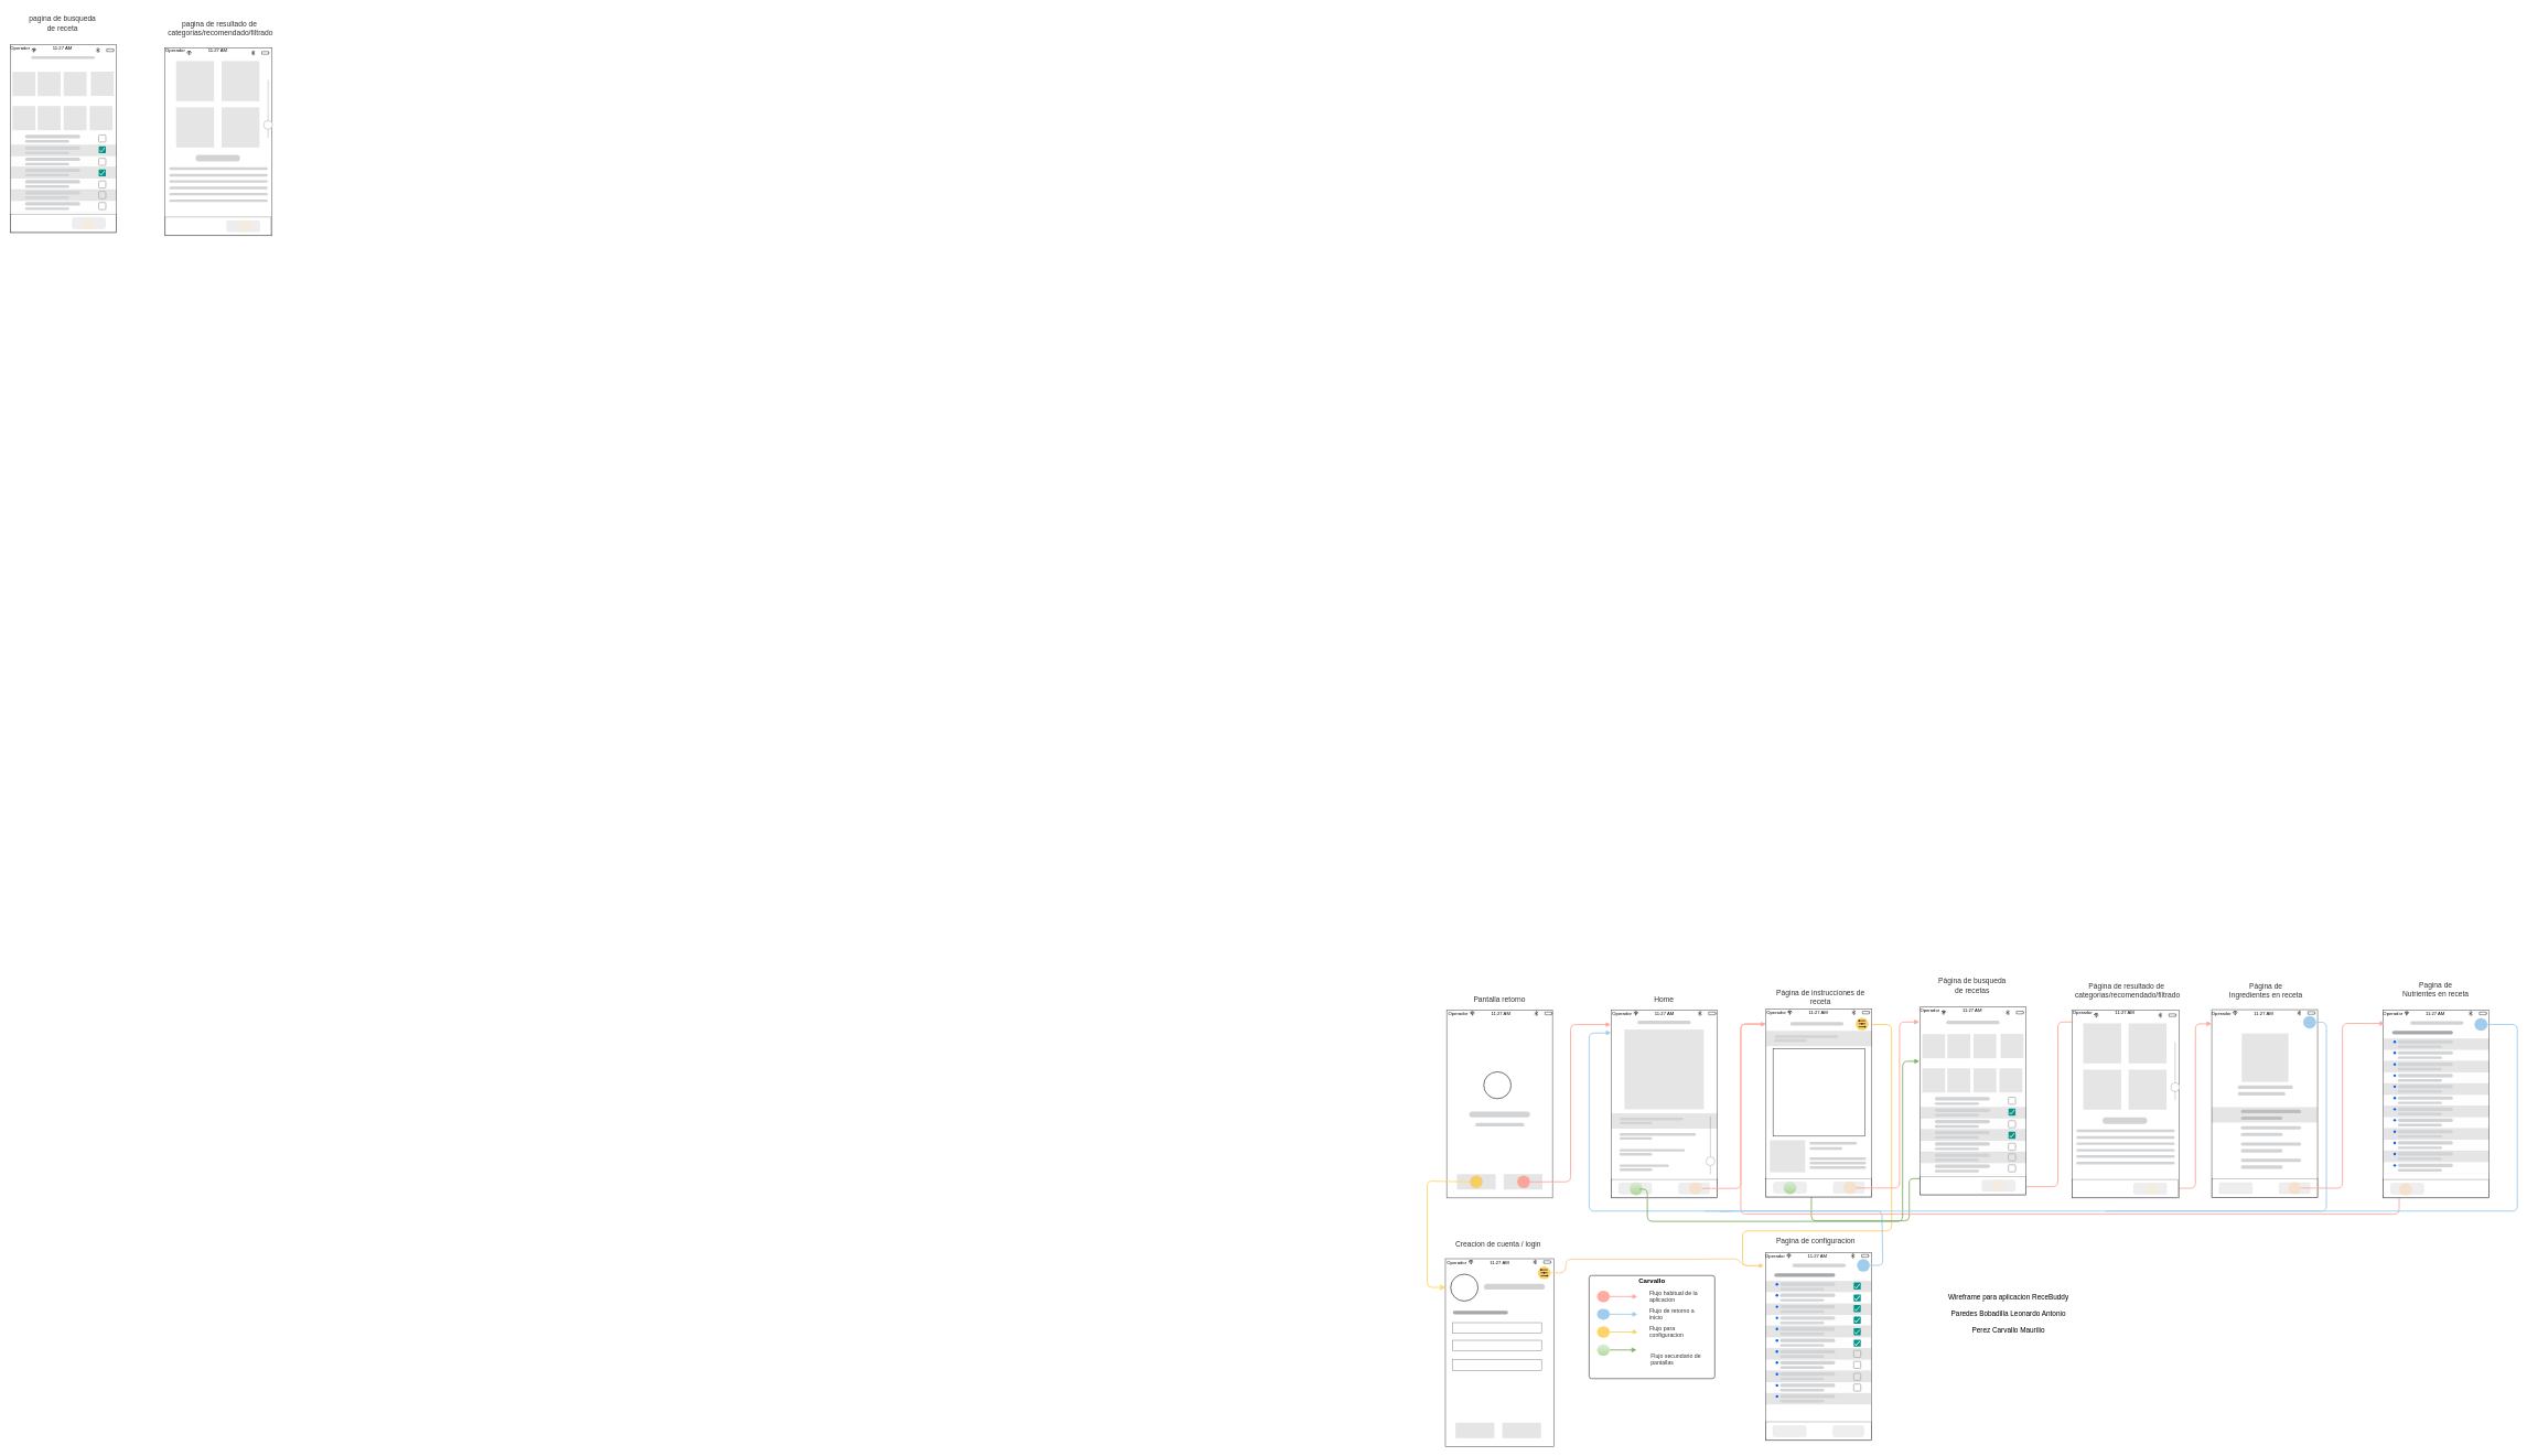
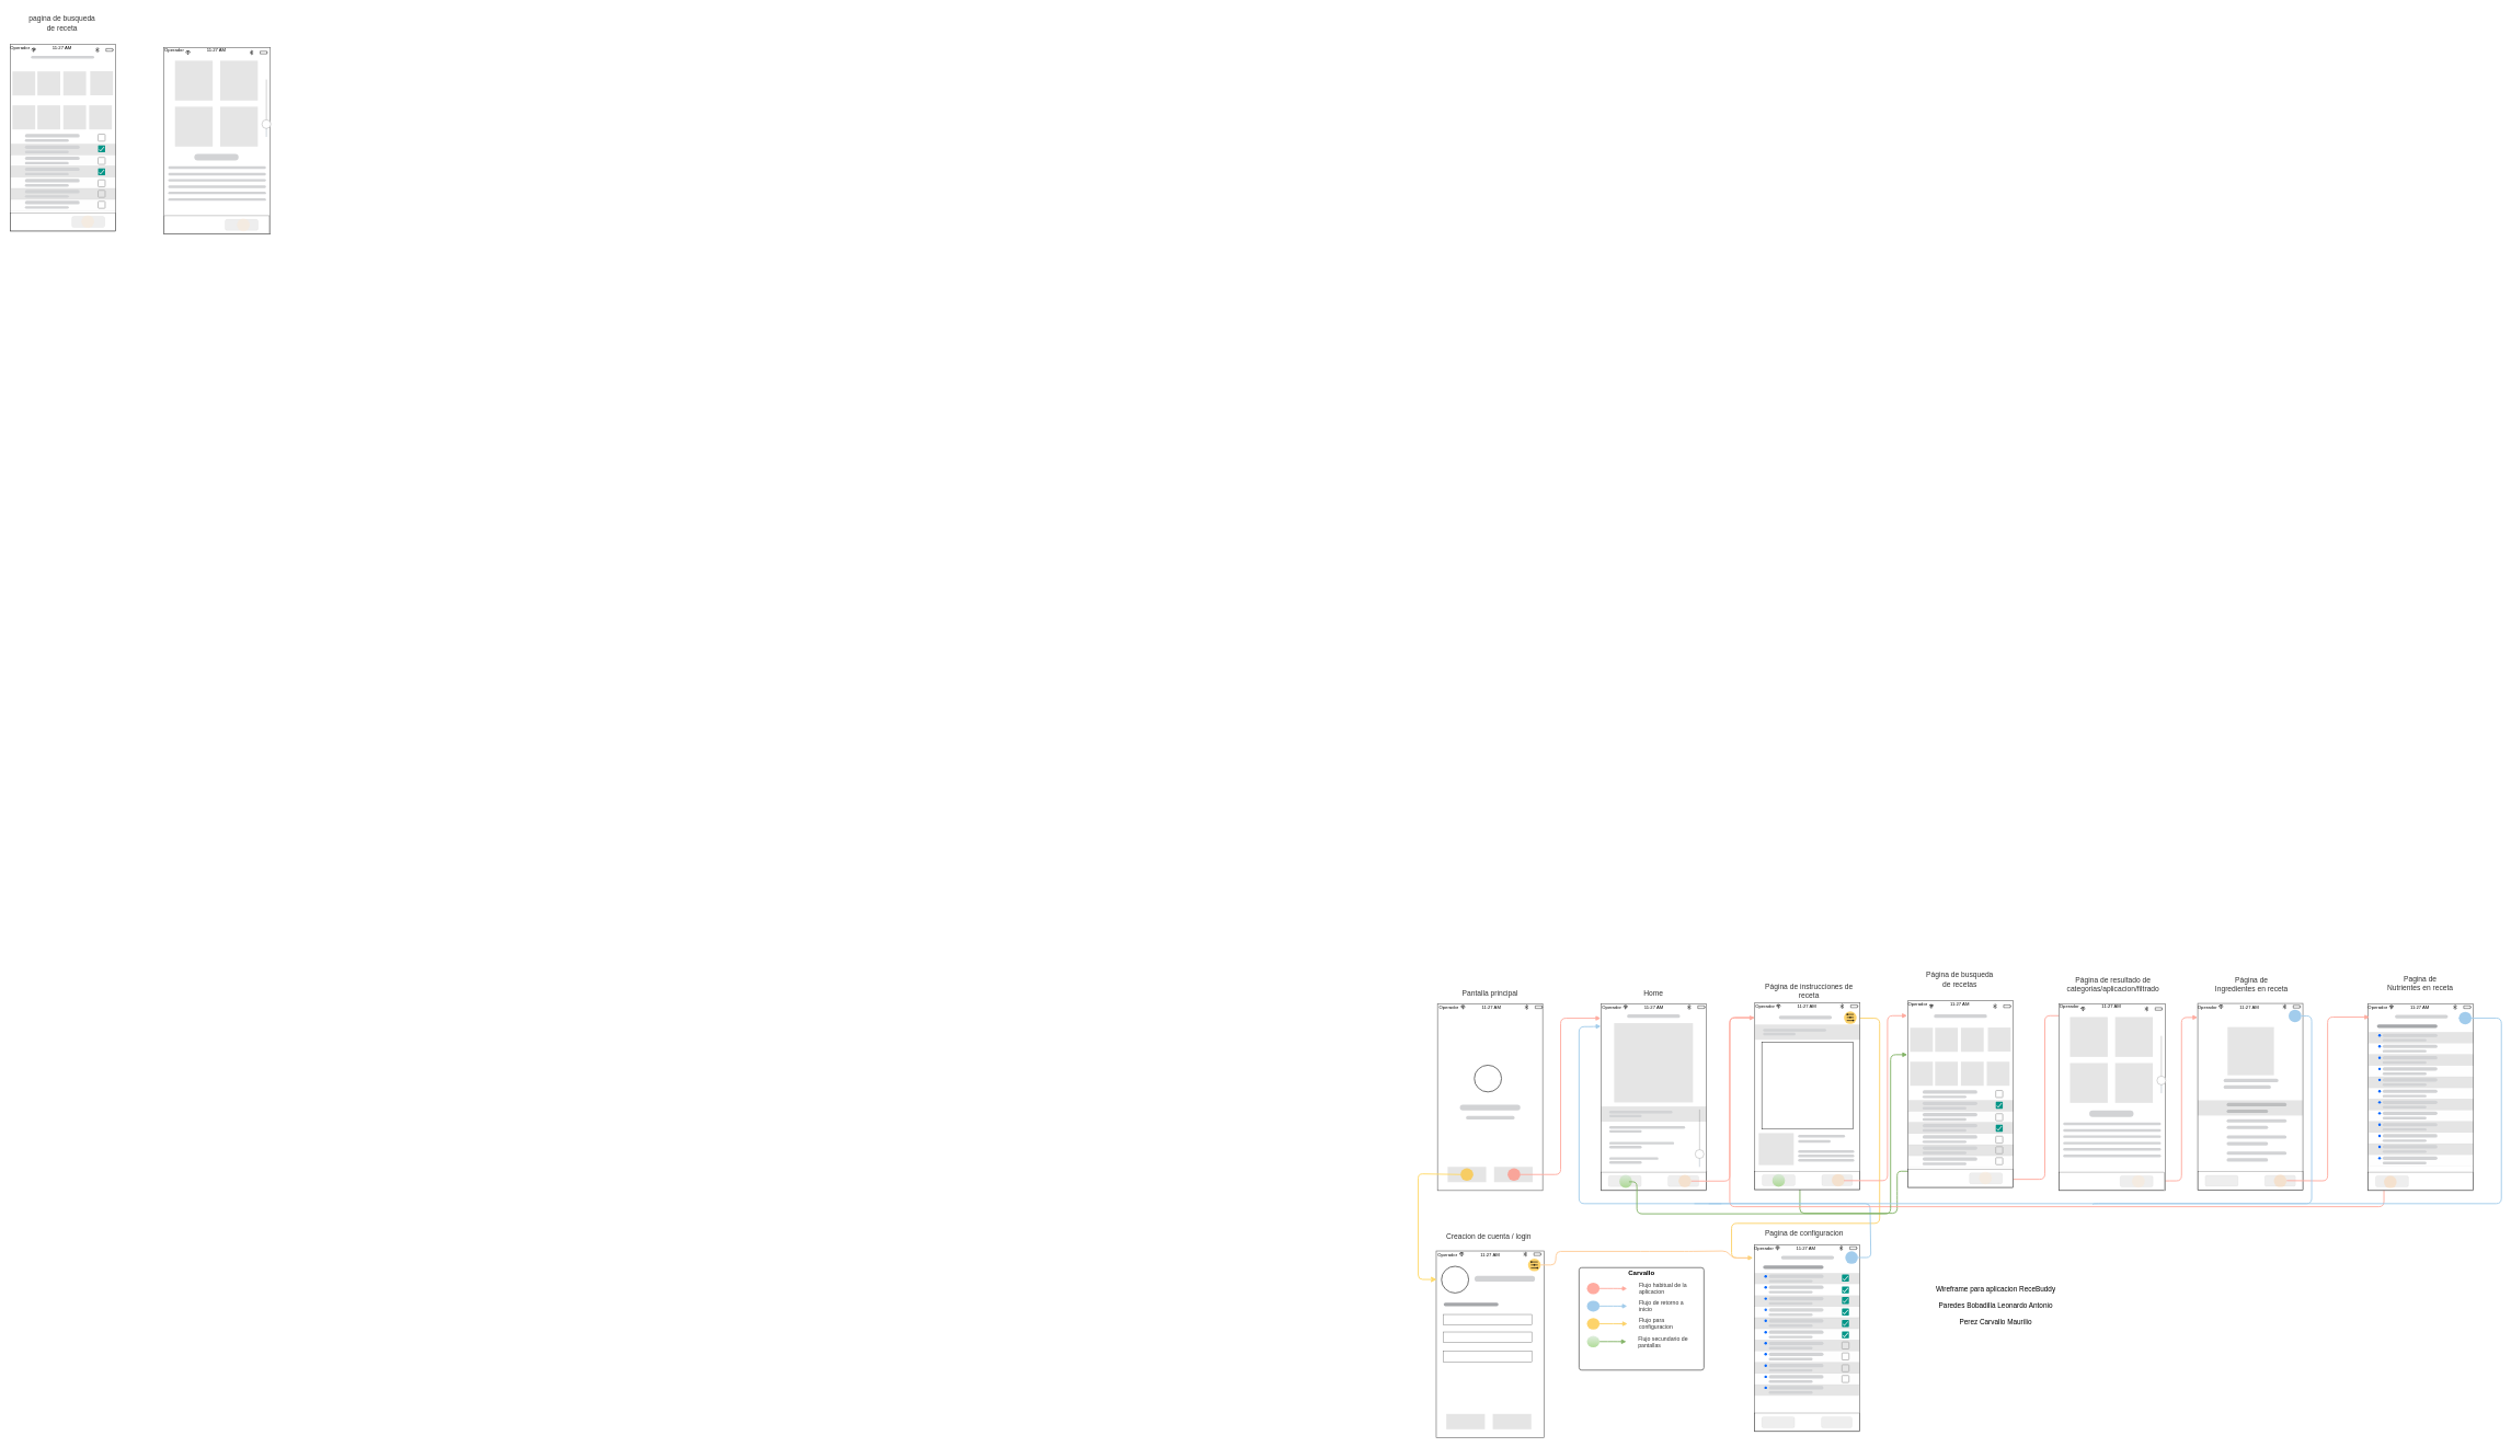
- <mxCell id="244" value="pagina de&amp;nbsp;resultado de categorias/recomendado/filtrado" style="html=1;overflow=block;blockSpacing=1;whiteSpace=wrap;fontSize=16.7;fontColor=#333333;spacing=3.8;strokeOpacity=0;fillOpacity=0;fillColor=#ffffff;strokeWidth=1.5;lucidId=KJYELisxIE2X;" vertex="1" parent="1"><mxGeometry x="377" y="42" width="240" height="45" as="geometry" /></mxCell>
- <mxCell id="428" value="Página&amp;nbsp;de&amp;nbsp;resultado de categorias/recomendado/filtrado" style="html=1;overflow=block;blockSpacing=1;whiteSpace=wrap;fontSize=16.7;fontColor=#333333;spacing=3.8;strokeOpacity=0;fillOpacity=0;fillColor=#ffffff;strokeWidth=1.5;lucidId=KJYELisxIE2X;" vertex="1" parent="1"><mxGeometry x="4702" y="2225" width="240" height="45" as="geometry" /></mxCell>
+ <mxCell id="428" value="Página&amp;nbsp;de&amp;nbsp;resultado de categorias/aplicacion/filtrado" style="html=1;overflow=block;blockSpacing=1;whiteSpace=wrap;fontSize=16.7;fontColor=#333333;spacing=3.8;strokeOpacity=0;fillOpacity=0;fillColor=#ffffff;strokeWidth=1.5;lucidId=KJYELisxIE2X;" vertex="1" parent="1"><mxGeometry x="4702" y="2225" width="240" height="45" as="geometry" /></mxCell>
- <mxCell id="37" value="Pantalla retorno" style="html=1;overflow=block;blockSpacing=1;whiteSpace=wrap;fontSize=16.7;fontColor=#333333;spacing=3.8;strokeOpacity=0;fillOpacity=0;fillColor=#000000;strokeWidth=1.5;lucidId=KJYEfyRNzbKJ;" parent="1" vertex="1"><mxGeometry x="3280" y="2246" width="240" height="45" as="geometry" /></mxCell>
+ <mxCell id="37" value="Pantalla principal" style="html=1;overflow=block;blockSpacing=1;whiteSpace=wrap;fontSize=16.7;fontColor=#333333;spacing=3.8;strokeOpacity=0;fillOpacity=0;fillColor=#000000;strokeWidth=1.5;lucidId=KJYEfyRNzbKJ;" parent="1" vertex="1"><mxGeometry x="3280" y="2246" width="240" height="45" as="geometry" /></mxCell>
- <mxCell id="50" value="Flujo secundario de pantallas" style="html=1;overflow=block;blockSpacing=1;whiteSpace=wrap;fontSize=13;fontColor=#333333;align=left;spacingLeft=3;spacing=3.8;strokeOpacity=0;fillOpacity=0;rounded=1;absoluteArcSize=1;arcSize=7.5;fillColor=#ffffff;strokeWidth=1.5;lucidId=KJYEf7Uje8th;" parent="39" vertex="1"><mxGeometry x="133.549" y="170.984" width="134.528" height="35.905" as="geometry" /></mxCell>
+ <mxCell id="50" value="Flujo secundario de pantallas" style="html=1;overflow=block;blockSpacing=1;whiteSpace=wrap;fontSize=13;fontColor=#333333;align=left;spacingLeft=3;spacing=3.8;strokeOpacity=0;fillOpacity=0;rounded=1;absoluteArcSize=1;arcSize=7.5;fillColor=#ffffff;strokeWidth=1.5;lucidId=KJYEf7Uje8th;" parent="39" vertex="1"><mxGeometry x="128.549" y="150.984" width="134.528" height="35.905" as="geometry" /></mxCell>
